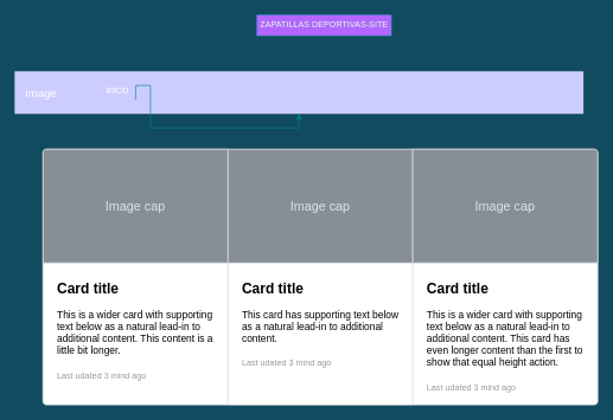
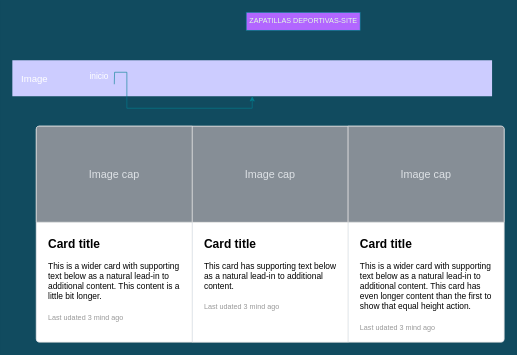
- <mxCell id="2" value="ZAPATILLAS DEPORTIVAS-SITE" style="text;html=1;align=center;verticalAlign=middle;resizable=0;points=[];autosize=1;strokeColor=#028090;fillColor=#B266FF;fontColor=#E4FDE1;" vertex="1" parent="1"><mxGeometry x="360" y="20" width="190" height="30" as="geometry" /></mxCell>
+ <mxCell id="2" value="ZAPATILLAS DEPORTIVAS-SITE" style="text;html=1;align=center;verticalAlign=middle;resizable=0;points=[];autosize=1;strokeColor=#028090;fillColor=#B266FF;fontColor=#E4FDE1;" vertex="1" parent="1"><mxGeometry x="410" y="20" width="190" height="30" as="geometry" /></mxCell>
